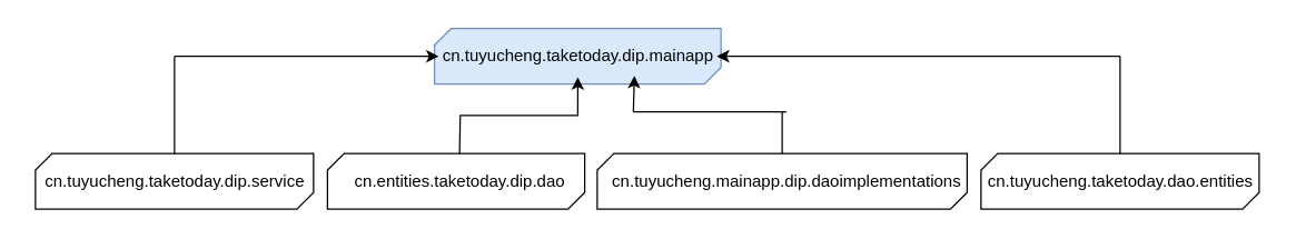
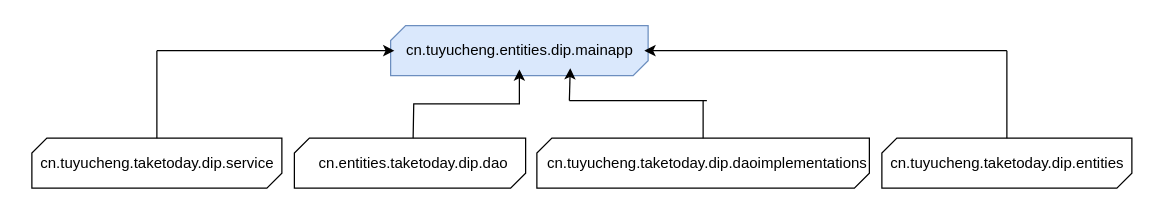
- <mxCell id="3" value="cn.tuyucheng.taketoday.dip.mainapp" style="text;html=1;align=center;verticalAlign=middle;resizable=0;points=[];autosize=1;" vertex="1" parent="1"><mxGeometry x="305" y="25" width="220" height="30" as="geometry" /></mxCell>
+ <mxCell id="3" value="cn.tuyucheng.entities.dip.mainapp" style="text;html=1;align=center;verticalAlign=middle;resizable=0;points=[];autosize=1;" vertex="1" parent="1"><mxGeometry x="305" y="25" width="220" height="30" as="geometry" /></mxCell>
- <mxCell id="10" value="cn.tuyucheng.mainapp.dip.daoimplementations" style="text;html=1;align=center;verticalAlign=middle;resizable=0;points=[];autosize=1;strokeColor=none;fillColor=none;" vertex="1" parent="1"><mxGeometry x="425" y="115" width="280" height="30" as="geometry" /></mxCell>
+ <mxCell id="10" value="cn.tuyucheng.taketoday.dip.daoimplementations" style="text;html=1;align=center;verticalAlign=middle;resizable=0;points=[];autosize=1;strokeColor=none;fillColor=none;" vertex="1" parent="1"><mxGeometry x="425" y="115" width="280" height="30" as="geometry" /></mxCell>
- <mxCell id="12" value="cn.tuyucheng.taketoday.dao.entities" style="text;html=1;align=center;verticalAlign=middle;resizable=0;points=[];autosize=1;strokeColor=none;fillColor=none;" vertex="1" parent="1"><mxGeometry x="700" y="115" width="210" height="30" as="geometry" /></mxCell>
+ <mxCell id="12" value="cn.tuyucheng.taketoday.dip.entities" style="text;html=1;align=center;verticalAlign=middle;resizable=0;points=[];autosize=1;strokeColor=none;fillColor=none;" vertex="1" parent="1"><mxGeometry x="700" y="115" width="210" height="30" as="geometry" /></mxCell>
